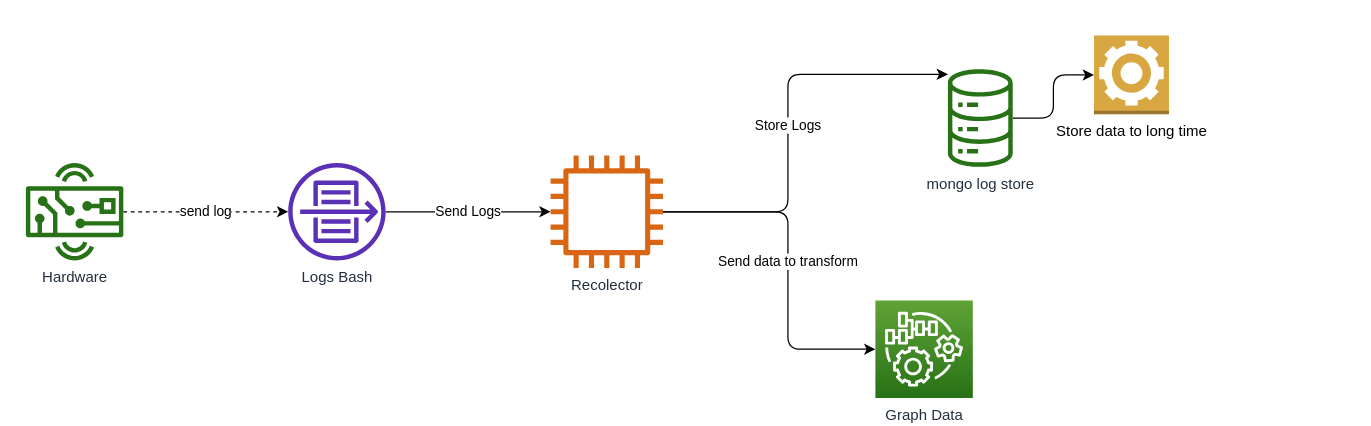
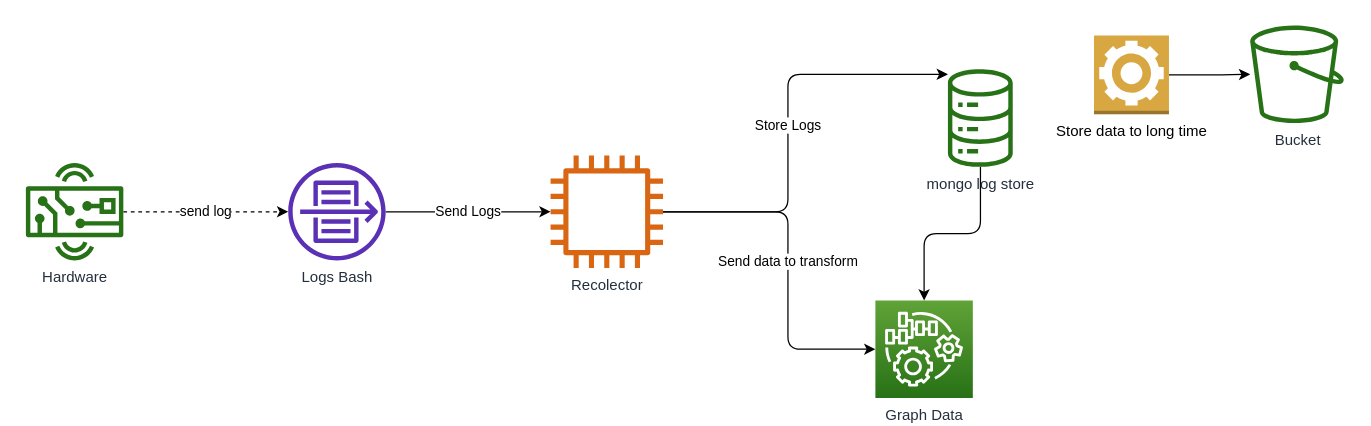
+ <mxCell id="12" value="Bucket" style="outlineConnect=0;fontColor=#232F3E;gradientColor=none;fillColor=#277116;strokeColor=none;dashed=0;verticalLabelPosition=bottom;verticalAlign=top;align=center;html=1;fontSize=12;fontStyle=0;aspect=fixed;pointerEvents=1;shape=mxgraph.aws4.bucket;" vertex="1" parent="1"><mxGeometry x="1000" y="20" width="75" height="78" as="geometry" /></mxCell>
+ <mxCell id="13" style="edgeStyle=orthogonalEdgeStyle;rounded=1;orthogonalLoop=1;jettySize=auto;html=1;" edge="1" parent="1" source="14" target="12"><mxGeometry relative="1" as="geometry" /></mxCell>
- <mxCell id="10" style="edgeStyle=orthogonalEdgeStyle;rounded=1;orthogonalLoop=1;jettySize=auto;html=1;" edge="1" parent="1" source="11" target="14"><mxGeometry relative="1" as="geometry" /></mxCell>
+ <mxCell id="10" style="edgeStyle=orthogonalEdgeStyle;rounded=1;orthogonalLoop=1;jettySize=auto;html=1;" edge="1" parent="1" source="11" target="9"><mxGeometry relative="1" as="geometry" /></mxCell>
